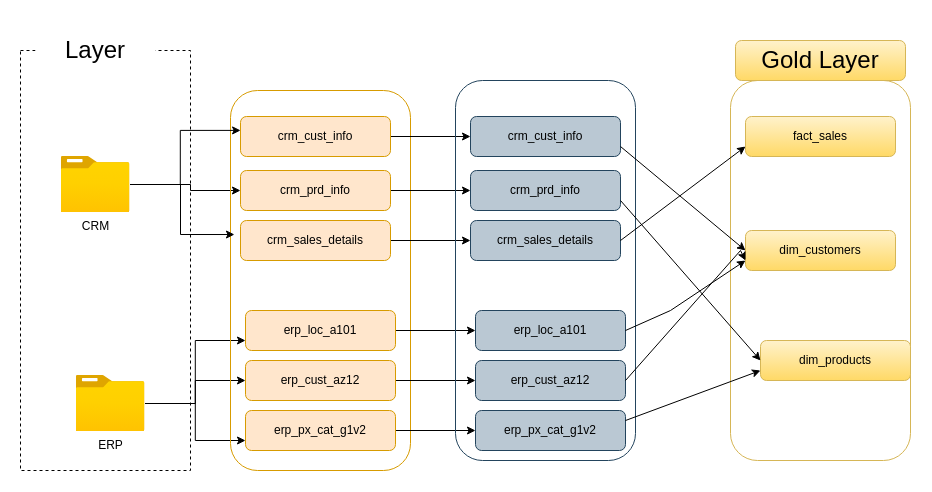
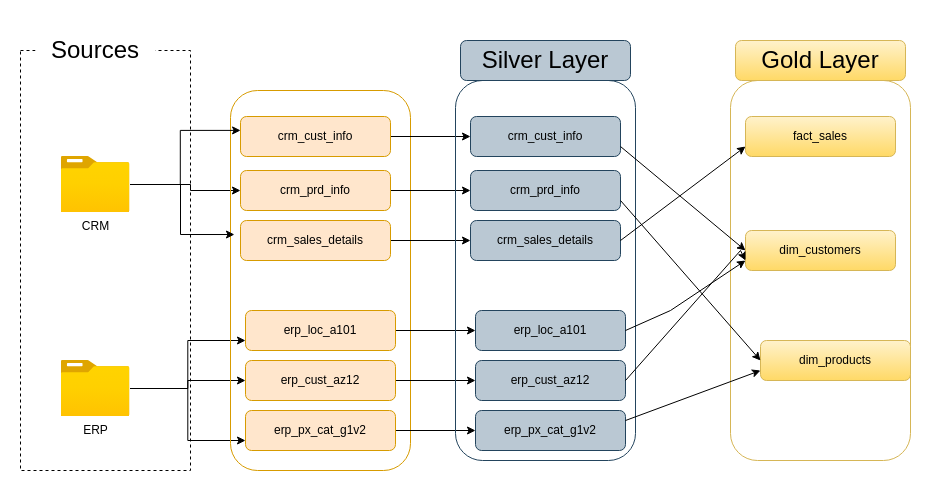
- <mxCell id="3" value="&lt;font style=&quot;font-size: 24px;&quot;&gt;Layer&lt;/font&gt;" style="rounded=0;whiteSpace=wrap;html=1;strokeColor=none;" vertex="1" parent="1"><mxGeometry x="35" y="20" width="120" height="60" as="geometry" /></mxCell>
+ <mxCell id="3" value="&lt;font style=&quot;font-size: 24px;&quot;&gt;Sources&lt;/font&gt;" style="rounded=0;whiteSpace=wrap;html=1;strokeColor=none;" vertex="1" parent="1"><mxGeometry x="35" y="20" width="120" height="60" as="geometry" /></mxCell>
+ <mxCell id="26" value="&lt;font style=&quot;font-size: 24px;&quot;&gt;Silver Layer&lt;/font&gt;" style="rounded=1;whiteSpace=wrap;html=1;fillColor=#bac8d3;strokeColor=#23445d;" vertex="1" parent="1"><mxGeometry x="460" y="40" width="170" height="40" as="geometry" /></mxCell>
- <mxCell id="9" value="ERP" style="image;aspect=fixed;html=1;points=[];align=center;fontSize=12;image=img/lib/azure2/general/Folder_Blank.svg;" vertex="1" parent="1"><mxGeometry x="75.5" y="375" width="69" height="56.0" as="geometry" /></mxCell>
+ <mxCell id="9" value="ERP" style="image;aspect=fixed;html=1;points=[];align=center;fontSize=12;image=img/lib/azure2/general/Folder_Blank.svg;" vertex="1" parent="1"><mxGeometry x="60.5" y="360" width="69" height="56.0" as="geometry" /></mxCell>
